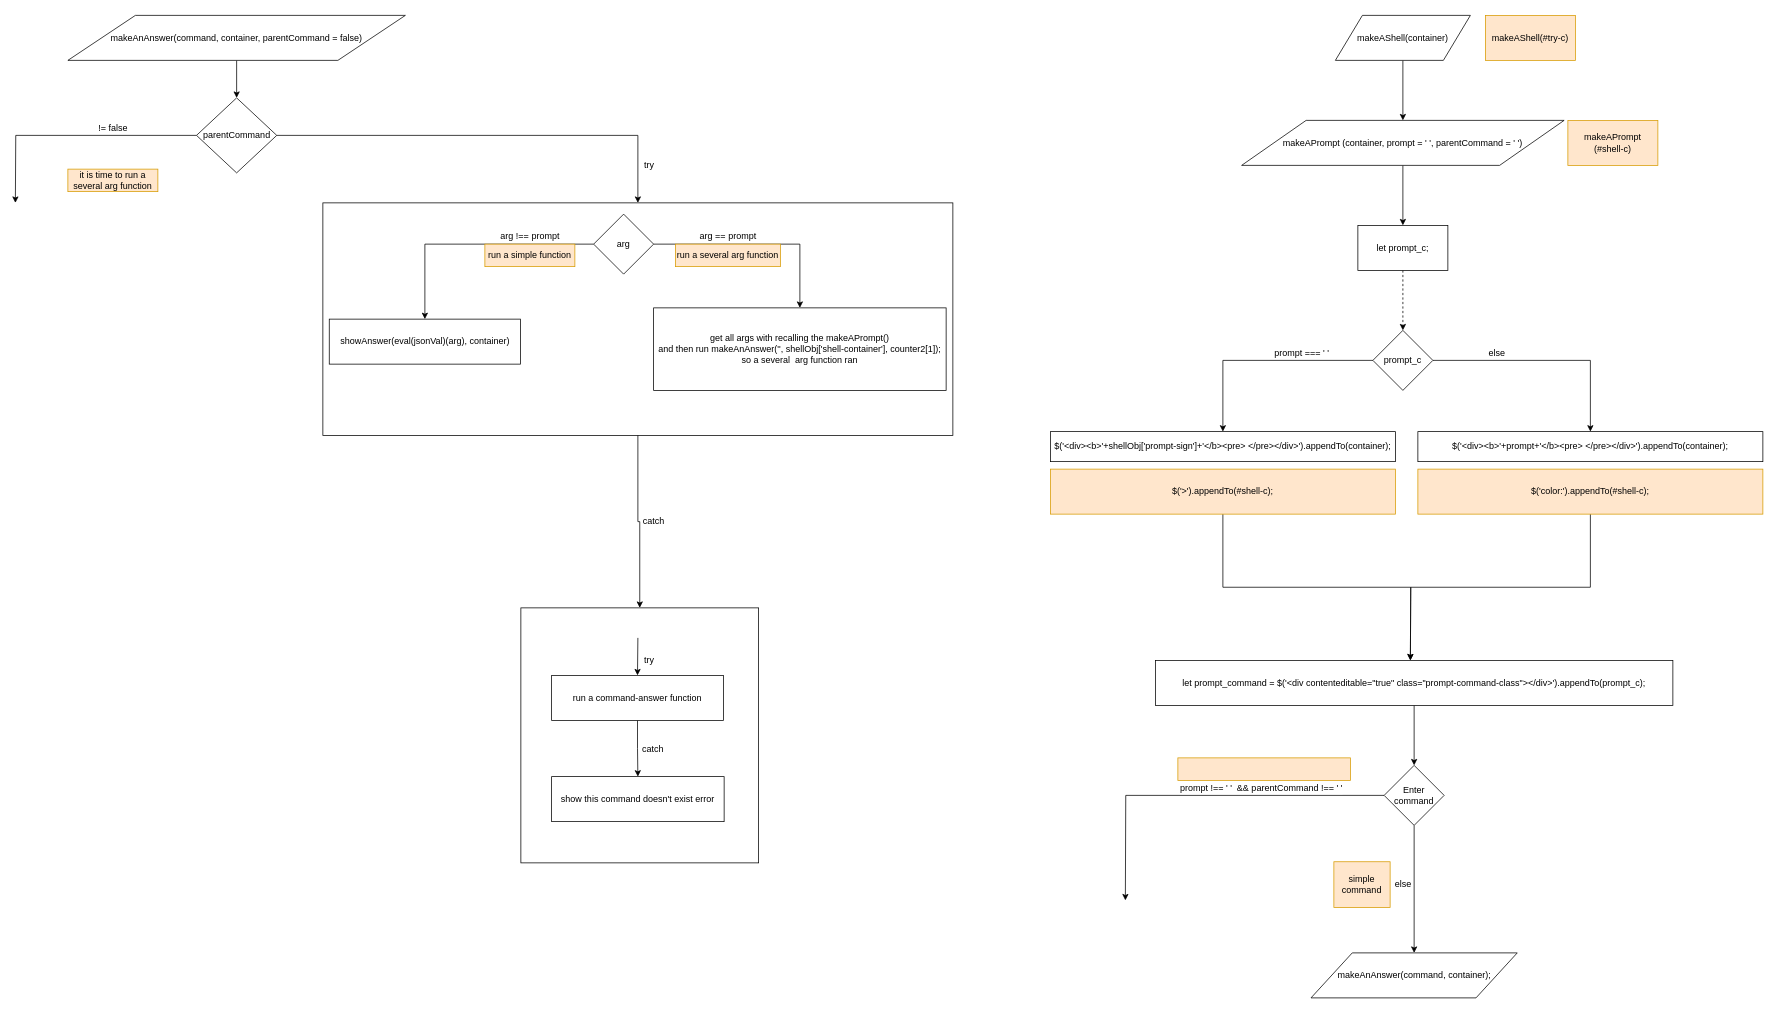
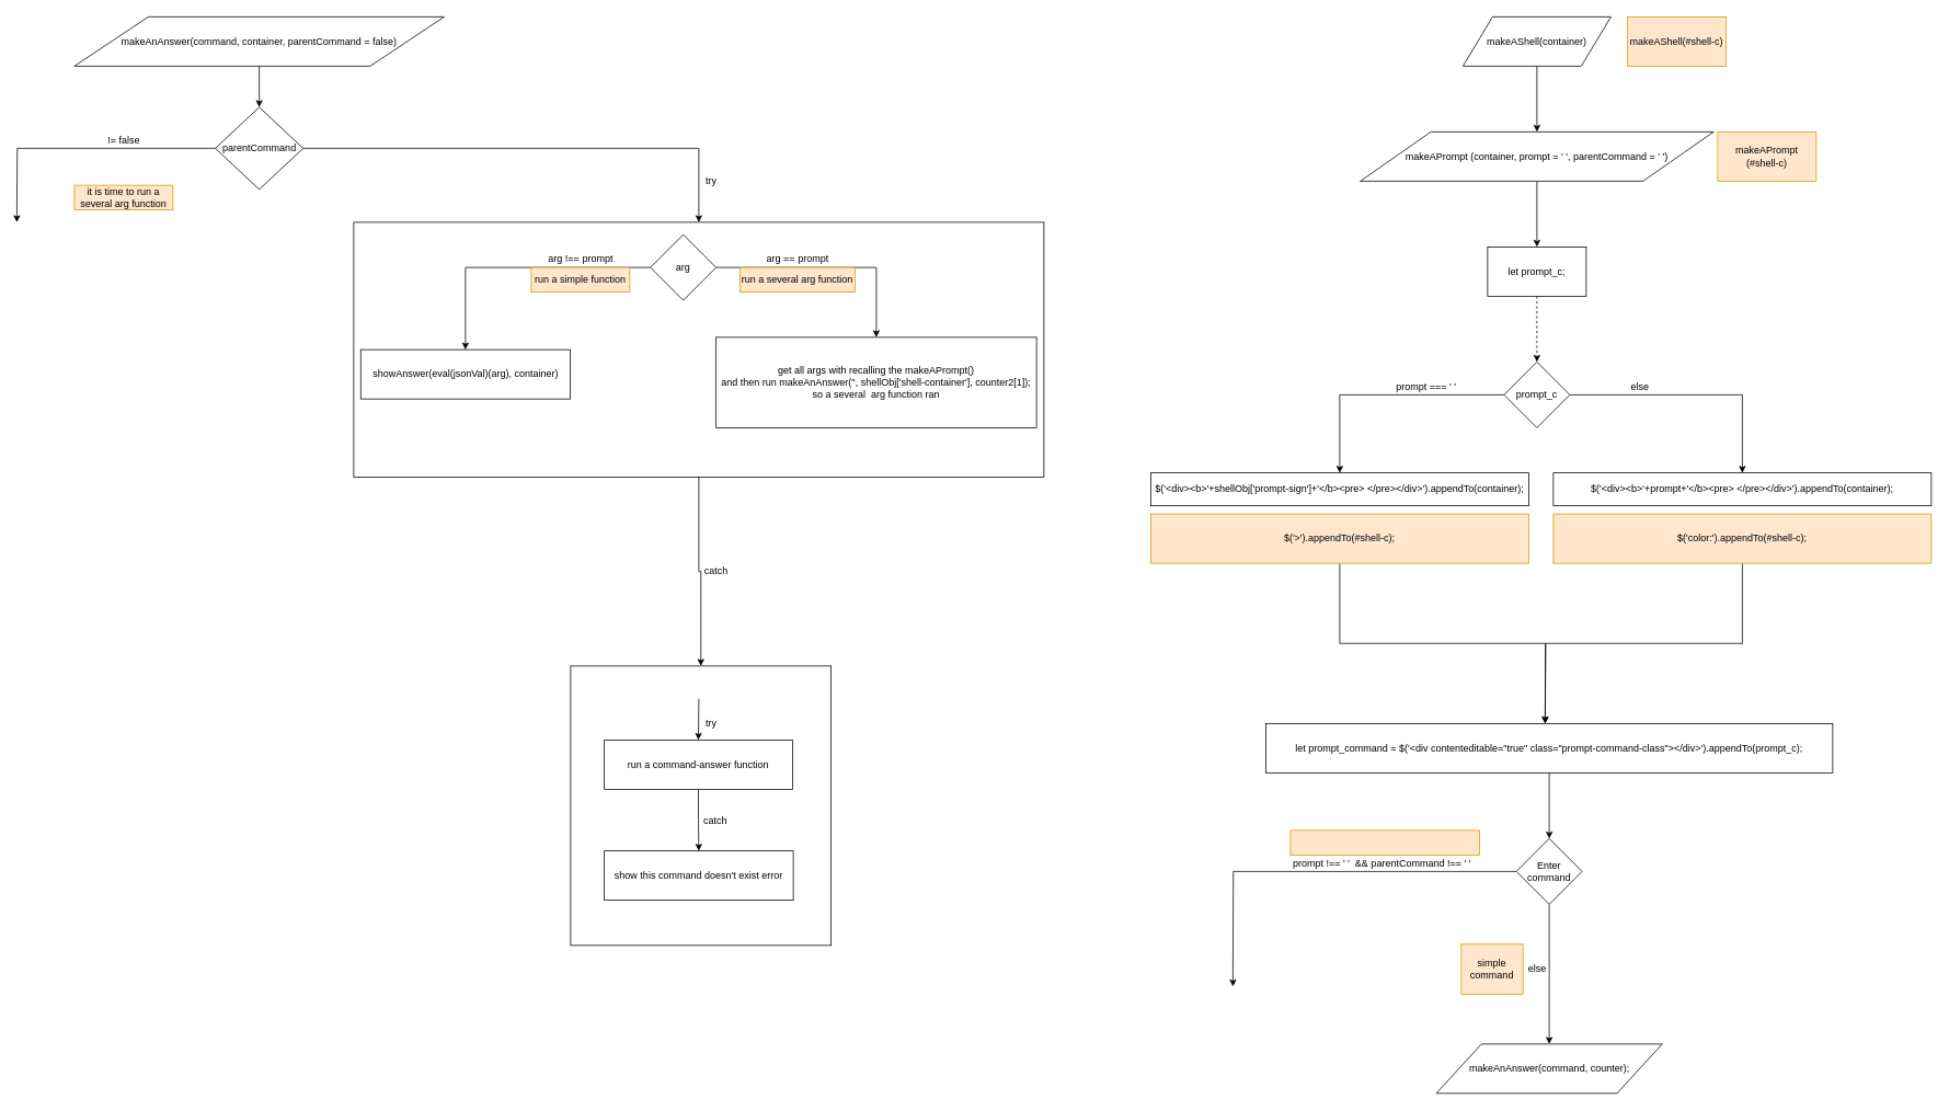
- <mxCell id="6" value="makeAShell(#try-c)" style="rounded=0;whiteSpace=wrap;html=1;fillColor=#ffe6cc;strokeColor=#d79b00;" vertex="1" parent="1"><mxGeometry x="1980" y="20" width="120" height="60" as="geometry" /></mxCell>
+ <mxCell id="6" value="makeAShell(#shell-c)" style="rounded=0;whiteSpace=wrap;html=1;fillColor=#ffe6cc;strokeColor=#d79b00;" vertex="1" parent="1"><mxGeometry x="1980" y="20" width="120" height="60" as="geometry" /></mxCell>
- <mxCell id="30" value="makeAnAnswer(command, container);" style="shape=parallelogram;perimeter=parallelogramPerimeter;whiteSpace=wrap;html=1;" vertex="1" parent="1"><mxGeometry x="1747.5" y="1270" width="275" height="60" as="geometry" /></mxCell>
+ <mxCell id="30" value="makeAnAnswer(command, counter);" style="shape=parallelogram;perimeter=parallelogramPerimeter;whiteSpace=wrap;html=1;" vertex="1" parent="1"><mxGeometry x="1747.5" y="1270" width="275" height="60" as="geometry" /></mxCell>
